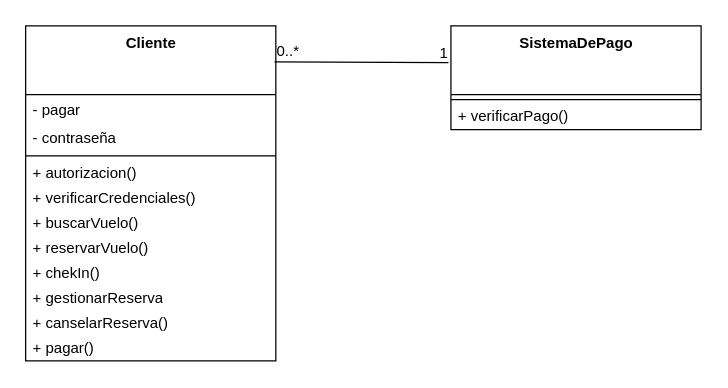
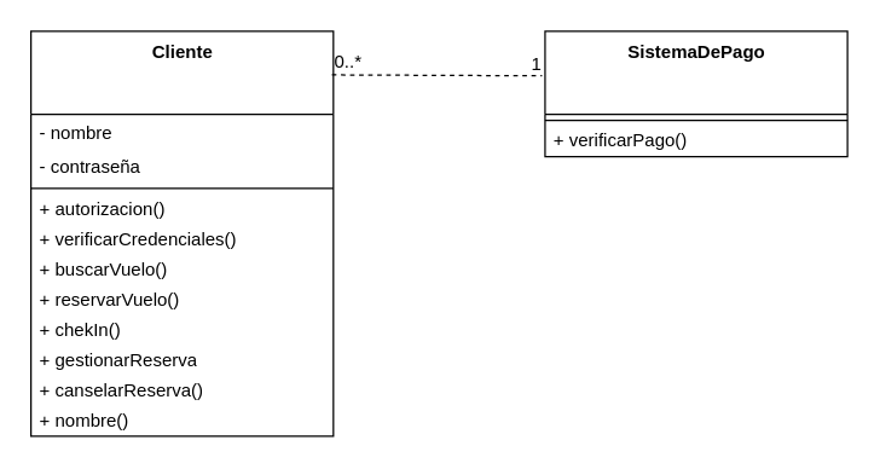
- <mxCell id="17" value="" style="endArrow=none;html=1;rounded=0;align=center;verticalAlign=top;endFill=0;labelBackgroundColor=none;strokeColor=#000000;entryX=-0.01;entryY=0.356;entryDx=0;entryDy=0;entryPerimeter=0;exitX=0.995;exitY=0.108;exitDx=0;exitDy=0;exitPerimeter=0;fontColor=#000000;" edge="1" parent="1" source="2" target="14"><mxGeometry relative="1" as="geometry"><mxPoint x="180" y="230" as="sourcePoint" /><mxPoint x="340" y="230" as="targetPoint" /></mxGeometry></mxCell>
+ <mxCell id="17" value="" style="endArrow=none;html=1;rounded=0;align=center;verticalAlign=top;endFill=0;labelBackgroundColor=none;strokeColor=#000000;entryX=-0.01;entryY=0.356;entryDx=0;entryDy=0;entryPerimeter=0;exitX=0.995;exitY=0.108;exitDx=0;exitDy=0;exitPerimeter=0;fontColor=#000000;dashed=1;" edge="1" parent="1" source="2" target="14"><mxGeometry relative="1" as="geometry"><mxPoint x="180" y="230" as="sourcePoint" /><mxPoint x="340" y="230" as="targetPoint" /></mxGeometry></mxCell>
- <mxCell id="3" value="- pagar" style="text;html=1;strokeColor=none;fillColor=none;align=left;verticalAlign=middle;spacingLeft=4;spacingRight=4;overflow=hidden;rotatable=0;points=[[0,0.5],[1,0.5]];portConstraint=eastwest;fontColor=#000000;" parent="2" vertex="1"><mxGeometry y="55" width="200" height="25" as="geometry" /></mxCell>
+ <mxCell id="3" value="- nombre" style="text;html=1;strokeColor=none;fillColor=none;align=left;verticalAlign=middle;spacingLeft=4;spacingRight=4;overflow=hidden;rotatable=0;points=[[0,0.5],[1,0.5]];portConstraint=eastwest;fontColor=#000000;" parent="2" vertex="1"><mxGeometry y="55" width="200" height="25" as="geometry" /></mxCell>
- <mxCell id="13" value="+ pagar()" style="text;html=1;strokeColor=none;fillColor=none;align=left;verticalAlign=middle;spacingLeft=4;spacingRight=4;overflow=hidden;rotatable=0;points=[[0,0.5],[1,0.5]];portConstraint=eastwest;fontColor=#000000;" vertex="1" parent="2"><mxGeometry y="248" width="200" height="20" as="geometry" /></mxCell>
+ <mxCell id="13" value="+ nombre()" style="text;html=1;strokeColor=none;fillColor=none;align=left;verticalAlign=middle;spacingLeft=4;spacingRight=4;overflow=hidden;rotatable=0;points=[[0,0.5],[1,0.5]];portConstraint=eastwest;fontColor=#000000;" vertex="1" parent="2"><mxGeometry y="248" width="200" height="20" as="geometry" /></mxCell>
